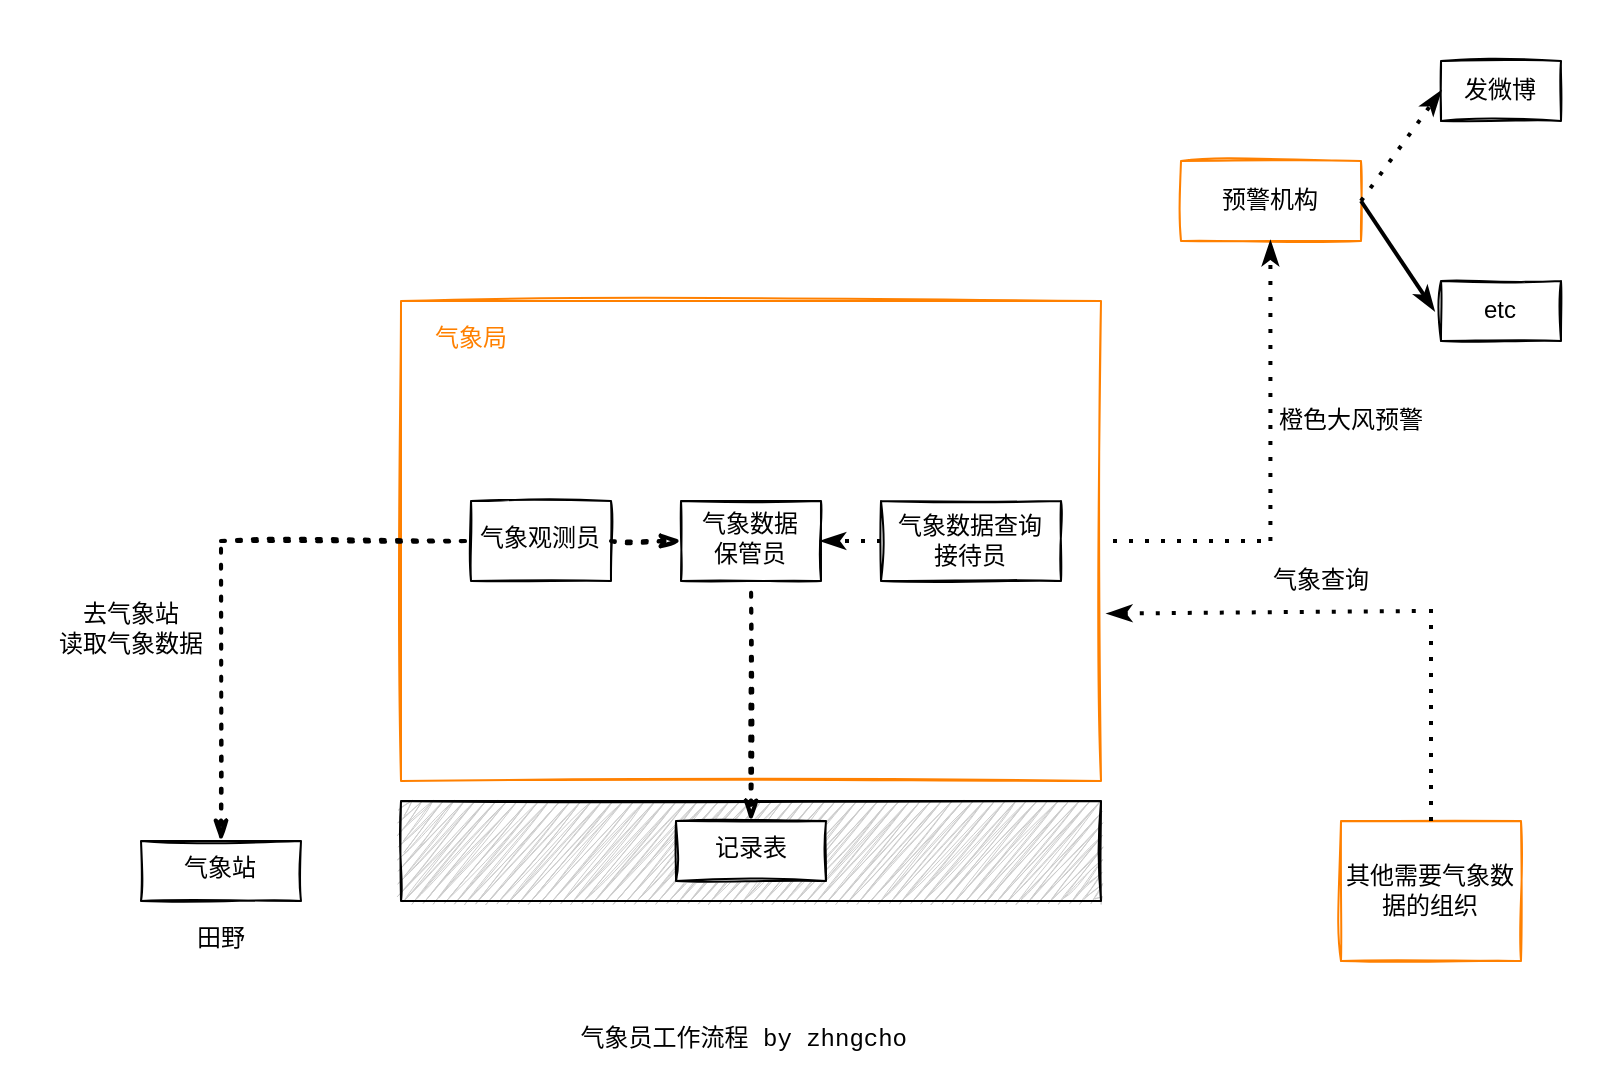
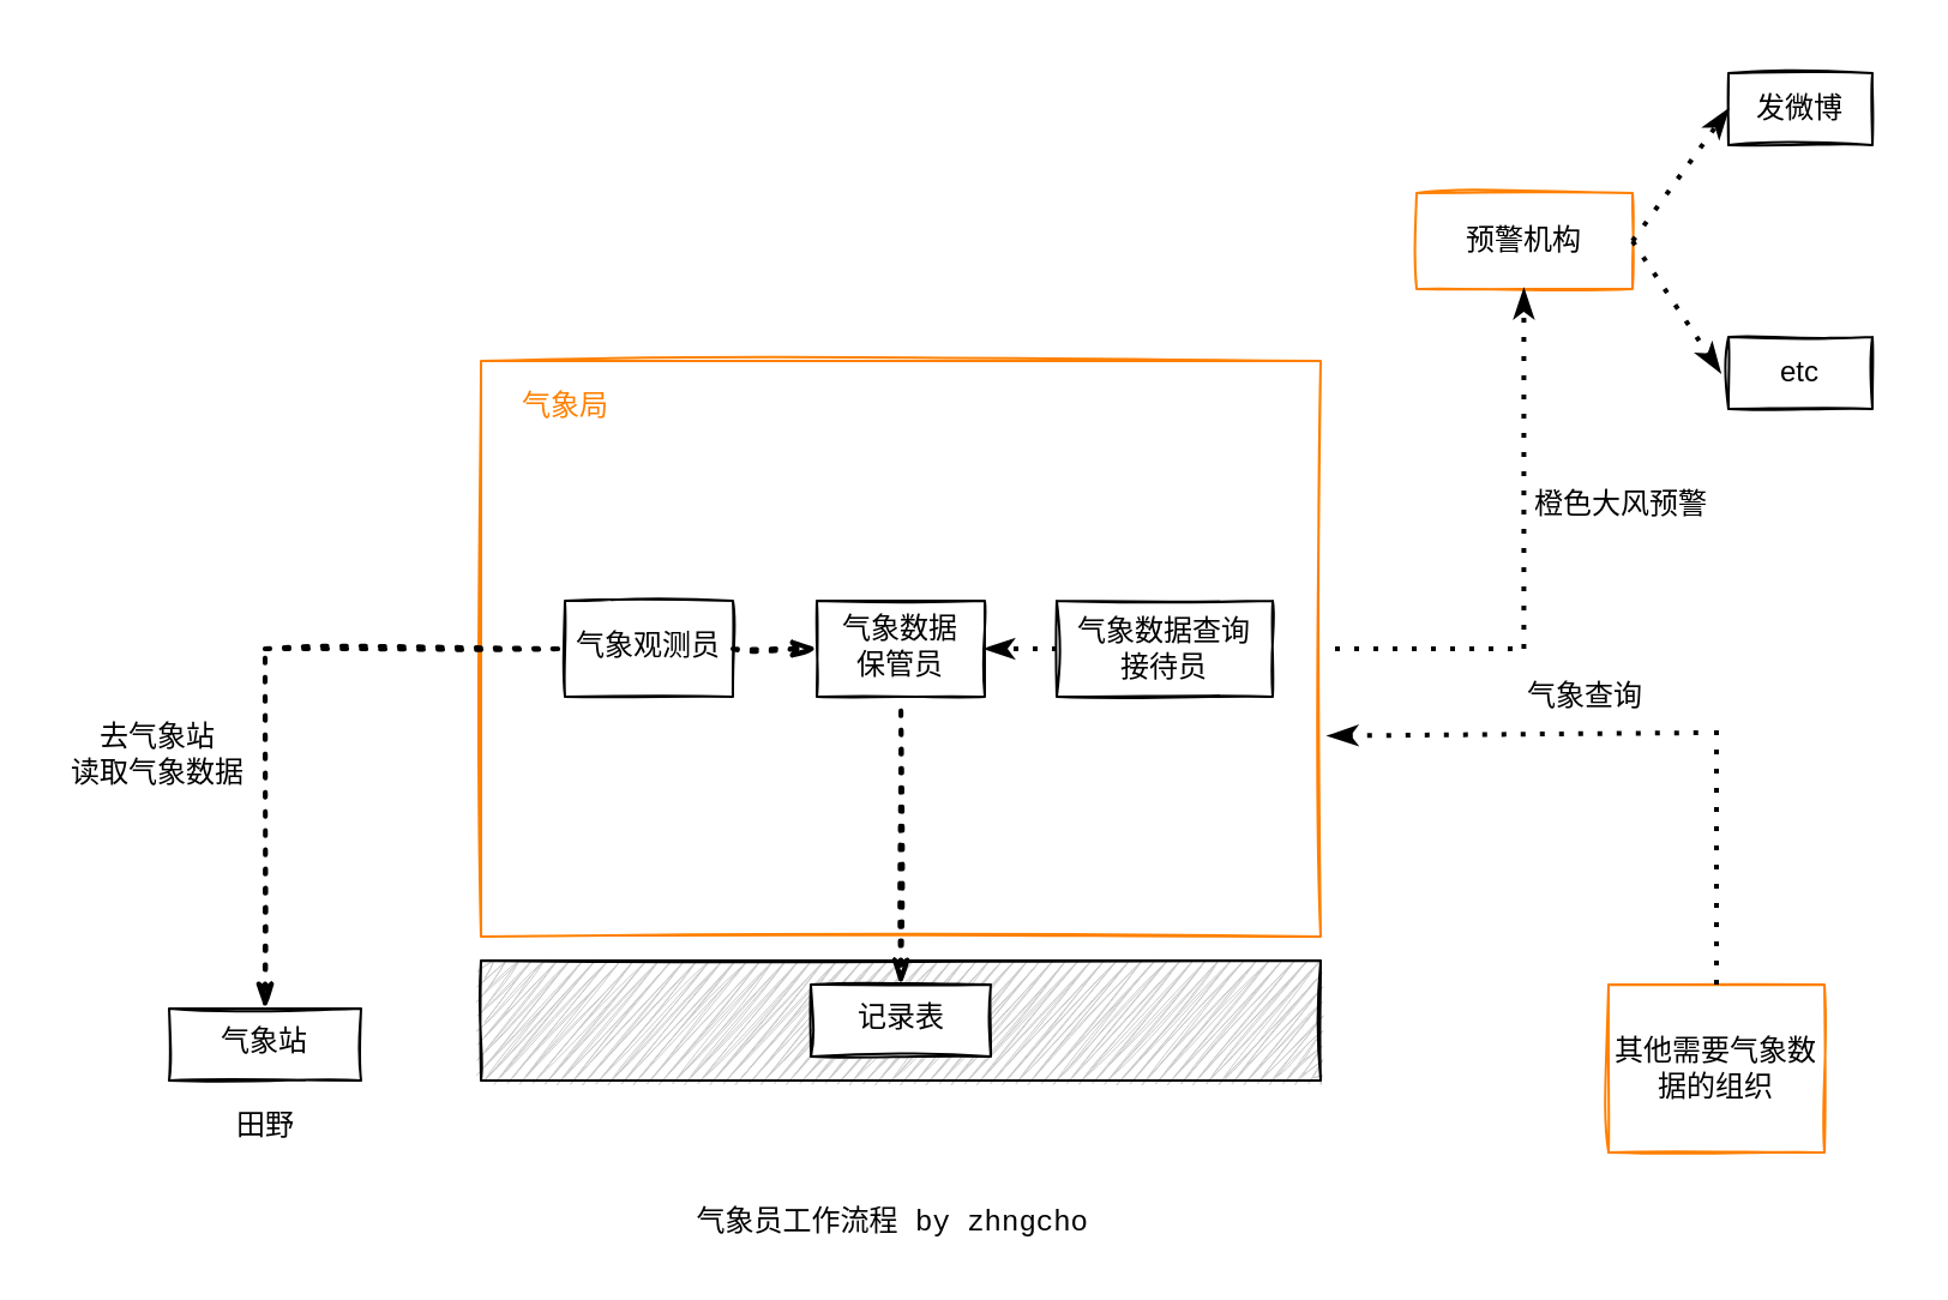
- <mxCell id="26" value="" style="endArrow=classicThin;dashed=0;html=1;dashPattern=1 3;strokeWidth=2;exitX=1;exitY=0.5;exitDx=0;exitDy=0;entryX=-0.057;entryY=0.49;entryDx=0;entryDy=0;entryPerimeter=0;endFill=1;" edge="1" parent="1" source="18" target="24"><mxGeometry width="50" height="50" relative="1" as="geometry"><mxPoint x="310" y="370" as="sourcePoint" /><mxPoint x="360" y="320" as="targetPoint" /></mxGeometry></mxCell>
+ <mxCell id="26" value="" style="endArrow=classicThin;dashed=1;html=1;dashPattern=1 3;strokeWidth=2;exitX=1;exitY=0.5;exitDx=0;exitDy=0;entryX=-0.057;entryY=0.49;entryDx=0;entryDy=0;entryPerimeter=0;endFill=1;" edge="1" parent="1" source="18" target="24"><mxGeometry width="50" height="50" relative="1" as="geometry"><mxPoint x="310" y="370" as="sourcePoint" /><mxPoint x="360" y="320" as="targetPoint" /></mxGeometry></mxCell>
- <mxCell id="15" value="气象员工作流程 by zhngcho&amp;nbsp;" style="text;html=1;align=center;verticalAlign=middle;resizable=0;points=[];autosize=1;fontFamily=Courier New;sketch=1;" parent="1" vertex="1"><mxGeometry x="280" y="510" width="190" height="20" as="geometry" /></mxCell>
+ <mxCell id="15" value="气象员工作流程 by zhngcho&amp;nbsp;" style="text;html=1;align=center;verticalAlign=middle;resizable=0;points=[];autosize=1;fontFamily=Courier New;sketch=1;" parent="1" vertex="1"><mxGeometry x="280" y="500" width="190" height="20" as="geometry" /></mxCell>
